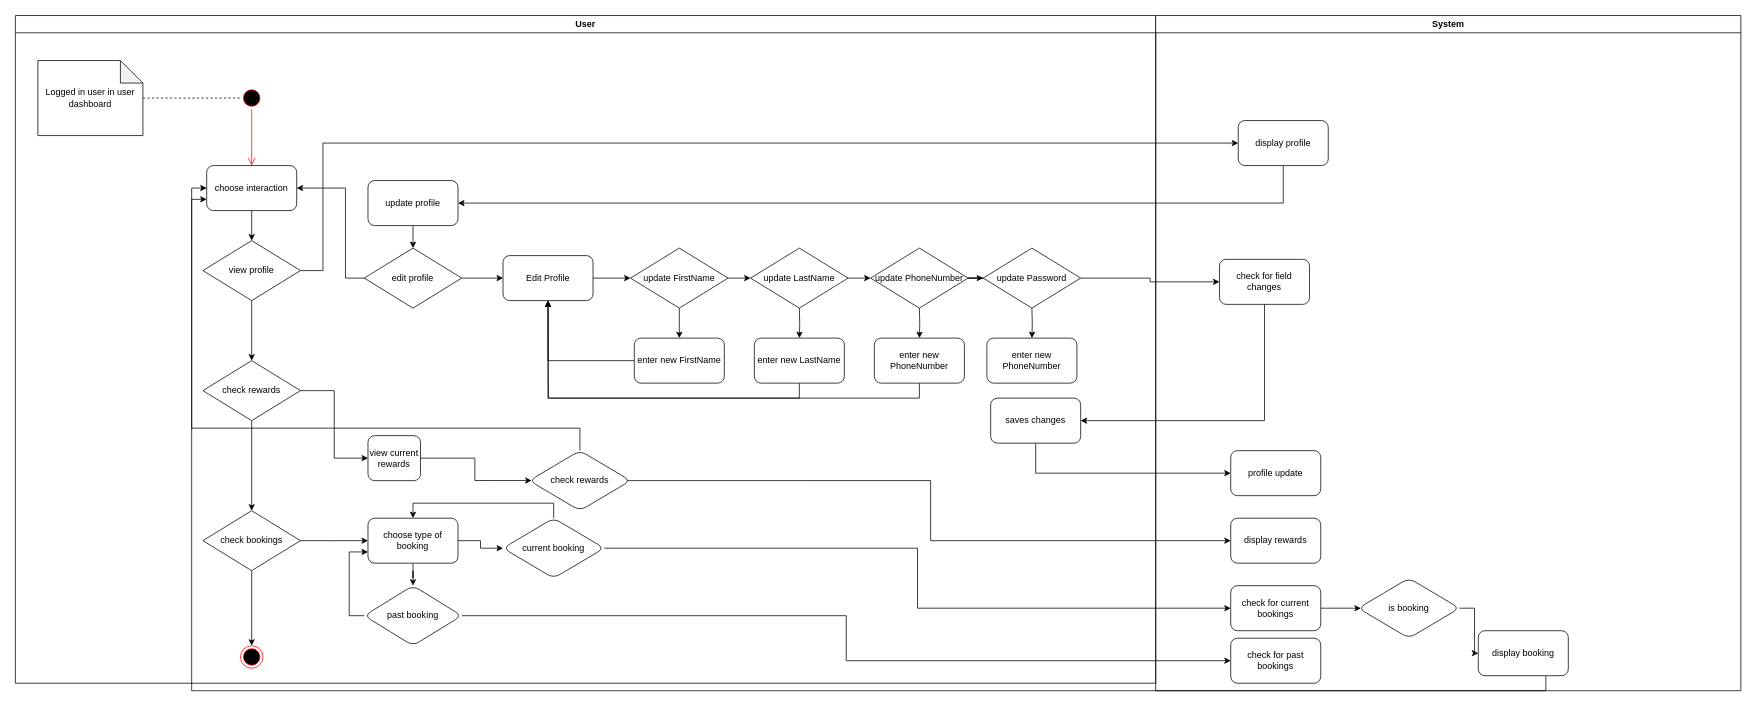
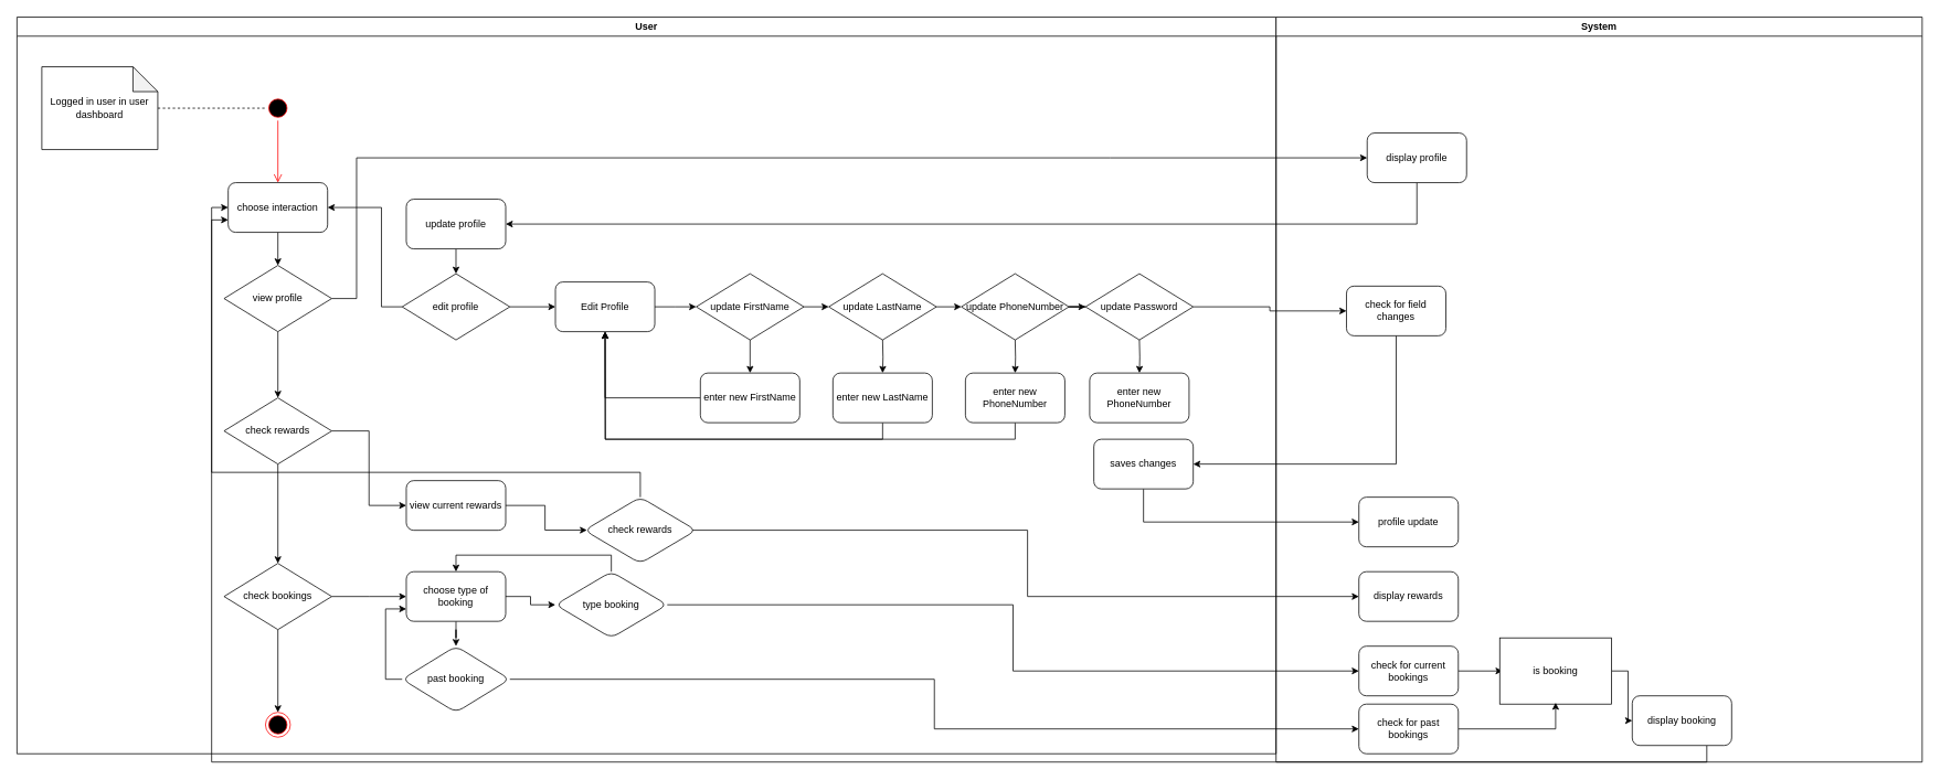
- <mxCell id="52" value="view current rewards" style="rounded=1;whiteSpace=wrap;html=1;" parent="1" vertex="1"><mxGeometry x="490" y="580" width="70" height="60" as="geometry" /></mxCell>
+ <mxCell id="52" value="view current rewards" style="rounded=1;whiteSpace=wrap;html=1;" parent="1" vertex="1"><mxGeometry x="490" y="580" width="120" height="60" as="geometry" /></mxCell>
- <mxCell id="67" value="current booking" style="rhombus;whiteSpace=wrap;html=1;rounded=1;" parent="1" vertex="1"><mxGeometry x="670" y="690" width="135" height="80" as="geometry" /></mxCell>
+ <mxCell id="67" value="type booking" style="rhombus;whiteSpace=wrap;html=1;rounded=1;" parent="1" vertex="1"><mxGeometry x="670" y="690" width="135" height="80" as="geometry" /></mxCell>
- <mxCell id="71" value="is booking" style="rhombus;whiteSpace=wrap;html=1;rounded=1;" parent="1" vertex="1"><mxGeometry x="1810" y="770" width="135" height="80" as="geometry" /></mxCell>
+ <mxCell id="71" value="is booking" style="whiteSpace=wrap;html=1;rounded=0;" parent="1" vertex="1"><mxGeometry x="1810" y="770" width="135" height="80" as="geometry" /></mxCell>
+ <mxCell id="72" style="edgeStyle=orthogonalEdgeStyle;rounded=0;orthogonalLoop=1;jettySize=auto;html=1;exitX=1;exitY=0.5;exitDx=0;exitDy=0;entryX=0.5;entryY=0.979;entryDx=0;entryDy=0;entryPerimeter=0;" parent="1" source="73" target="71" edge="1"><mxGeometry relative="1" as="geometry"><Array as="points"><mxPoint x="1878" y="880" /></Array></mxGeometry></mxCell>
